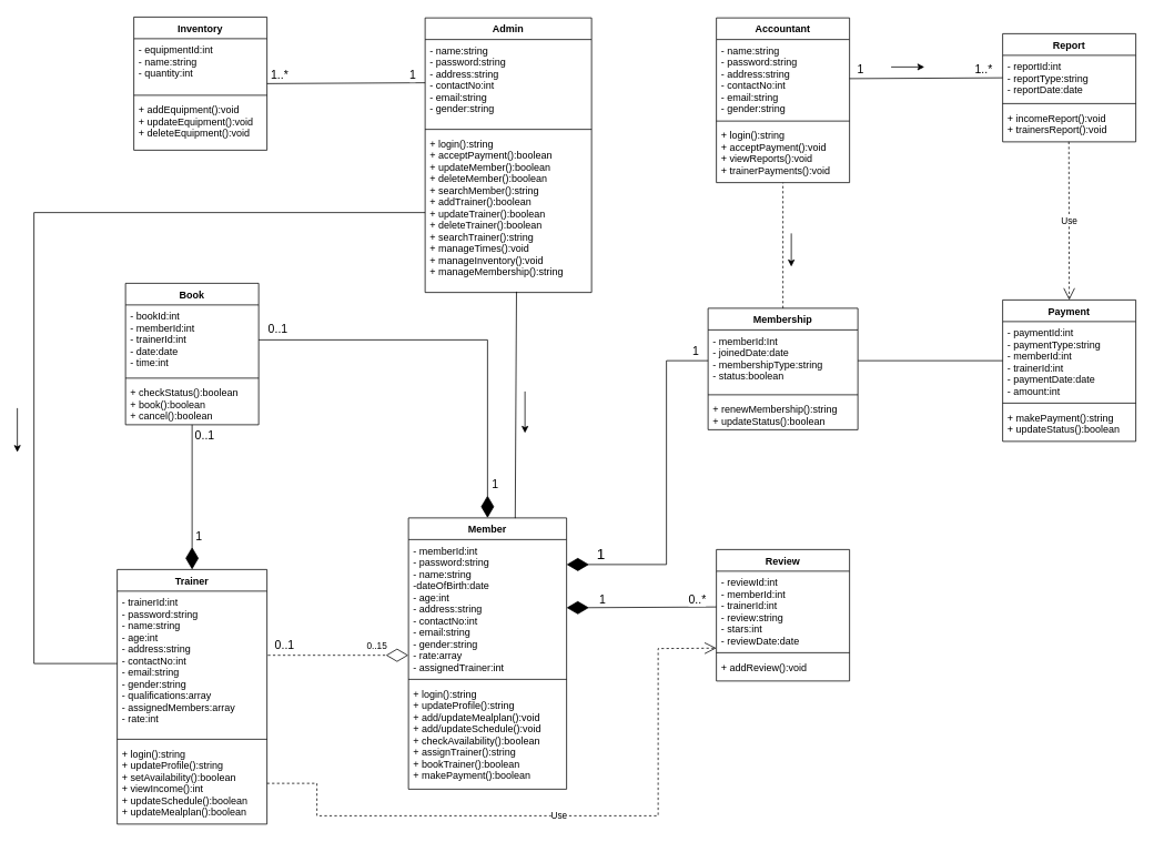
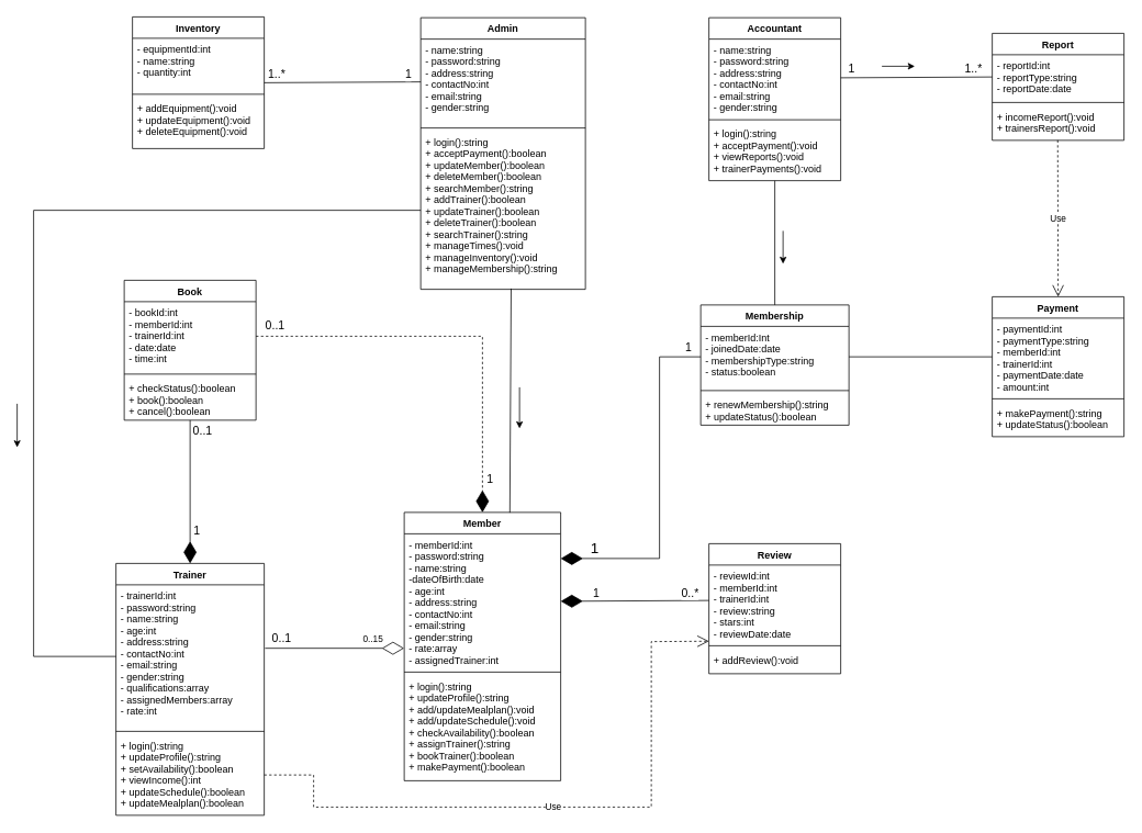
- <mxCell id="65" value="" style="endArrow=none;html=1;exitX=0.5;exitY=0;exitDx=0;exitDy=0;entryX=0.5;entryY=1.002;entryDx=0;entryDy=0;entryPerimeter=0;dashed=1;" parent="1" source="18" target="9" edge="1"><mxGeometry width="50" height="50" relative="1" as="geometry"><mxPoint x="1020" y="280" as="sourcePoint" /><mxPoint x="1070" y="230" as="targetPoint" /></mxGeometry></mxCell>
+ <mxCell id="65" value="" style="endArrow=none;html=1;exitX=0.5;exitY=0;exitDx=0;exitDy=0;entryX=0.5;entryY=1.002;entryDx=0;entryDy=0;entryPerimeter=0;" parent="1" source="18" target="9" edge="1"><mxGeometry width="50" height="50" relative="1" as="geometry"><mxPoint x="1020" y="280" as="sourcePoint" /><mxPoint x="1070" y="230" as="targetPoint" /></mxGeometry></mxCell>
- <mxCell id="55" value="" style="endArrow=diamondThin;endFill=1;endSize=24;html=1;exitX=1;exitY=0.5;exitDx=0;exitDy=0;entryX=0.5;entryY=0;entryDx=0;entryDy=0;rounded=0;" parent="1" source="23" target="14" edge="1"><mxGeometry width="160" relative="1" as="geometry"><mxPoint x="420" y="560" as="sourcePoint" /><mxPoint x="580" y="560" as="targetPoint" /><Array as="points"><mxPoint x="585" y="408" /></Array></mxGeometry></mxCell>
+ <mxCell id="55" value="" style="endArrow=diamondThin;endFill=1;endSize=24;html=1;exitX=1;exitY=0.5;exitDx=0;exitDy=0;entryX=0.5;entryY=0;entryDx=0;entryDy=0;rounded=0;dashed=1;" parent="1" source="23" target="14" edge="1"><mxGeometry width="160" relative="1" as="geometry"><mxPoint x="420" y="560" as="sourcePoint" /><mxPoint x="580" y="560" as="targetPoint" /><Array as="points"><mxPoint x="585" y="408" /></Array></mxGeometry></mxCell>
- <mxCell id="52" value="" style="endArrow=diamondThin;endFill=0;endSize=24;html=1;entryX=-0.001;entryY=0.848;entryDx=0;entryDy=0;exitX=1.006;exitY=0.443;exitDx=0;exitDy=0;entryPerimeter=0;exitPerimeter=0;dashed=1;" parent="1" source="11" target="15" edge="1"><mxGeometry width="160" relative="1" as="geometry"><mxPoint x="690" y="900" as="sourcePoint" /><mxPoint x="850" y="900" as="targetPoint" /></mxGeometry></mxCell>
+ <mxCell id="52" value="" style="endArrow=diamondThin;endFill=0;endSize=24;html=1;entryX=-0.001;entryY=0.848;entryDx=0;entryDy=0;exitX=1.006;exitY=0.443;exitDx=0;exitDy=0;entryPerimeter=0;exitPerimeter=0;" parent="1" source="11" target="15" edge="1"><mxGeometry width="160" relative="1" as="geometry"><mxPoint x="690" y="900" as="sourcePoint" /><mxPoint x="850" y="900" as="targetPoint" /></mxGeometry></mxCell>
